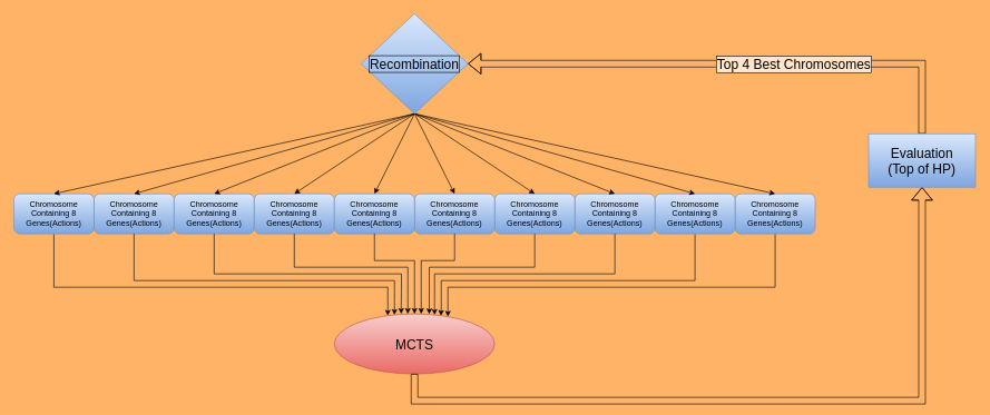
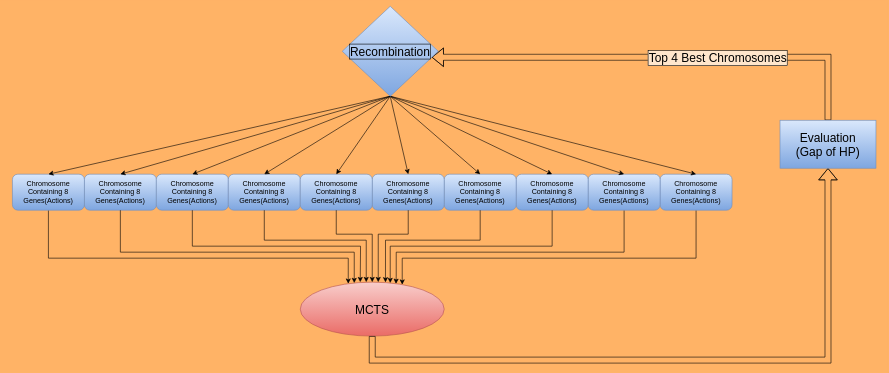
- <mxCell id="38" value="Recombination" style="rhombus;whiteSpace=wrap;html=1;labelBorderColor=default;fontSize=20;fillColor=#dae8fc;strokeColor=#6c8ebf;gradientColor=#7ea6e0;" vertex="1" parent="1"><mxGeometry x="540" y="20" width="160" height="150" as="geometry" /></mxCell>
+ <mxCell id="38" value="Recombination" style="rhombus;whiteSpace=wrap;html=1;labelBorderColor=default;fontSize=20;fillColor=#dae8fc;strokeColor=#6c8ebf;gradientColor=#7ea6e0;" vertex="1" parent="1"><mxGeometry x="570" y="10" width="160" height="150" as="geometry" /></mxCell>
- <mxCell id="26" value="Evaluation&lt;br&gt;(Top of HP)" style="rounded=0;whiteSpace=wrap;html=1;fontSize=20;fillColor=#dae8fc;strokeColor=#6c8ebf;gradientColor=#7ea6e0;" vertex="1" parent="1"><mxGeometry x="1300" y="200" width="160" height="80" as="geometry" /></mxCell>
+ <mxCell id="26" value="Evaluation&lt;br&gt;(Gap of HP)" style="rounded=0;whiteSpace=wrap;html=1;fontSize=20;fillColor=#dae8fc;strokeColor=#6c8ebf;gradientColor=#7ea6e0;" vertex="1" parent="1"><mxGeometry x="1300" y="200" width="160" height="80" as="geometry" /></mxCell>
